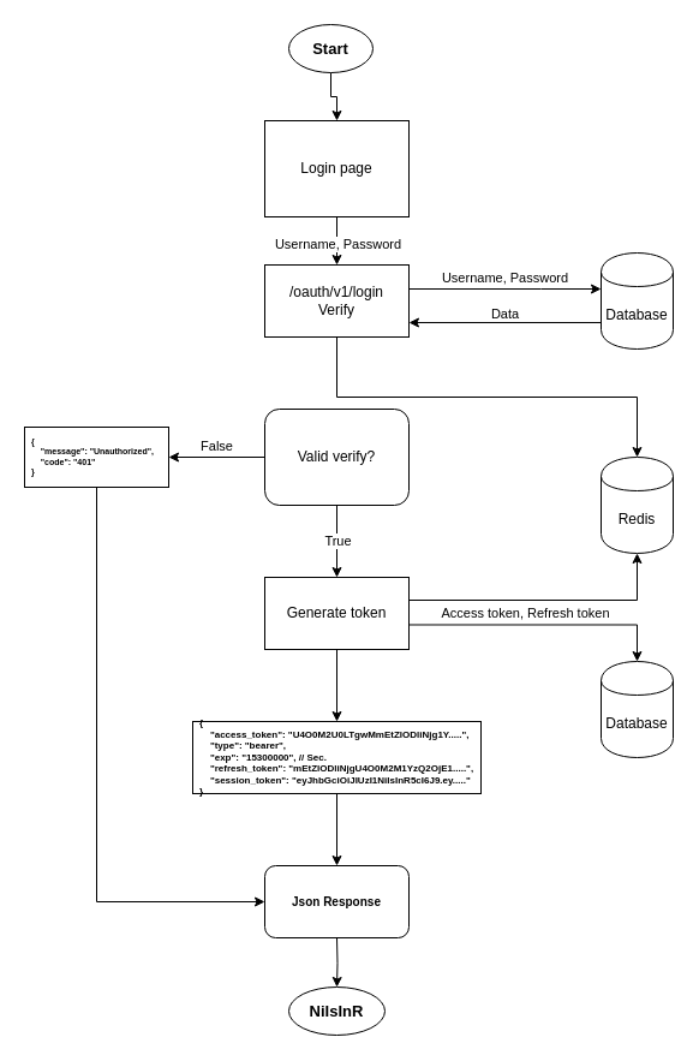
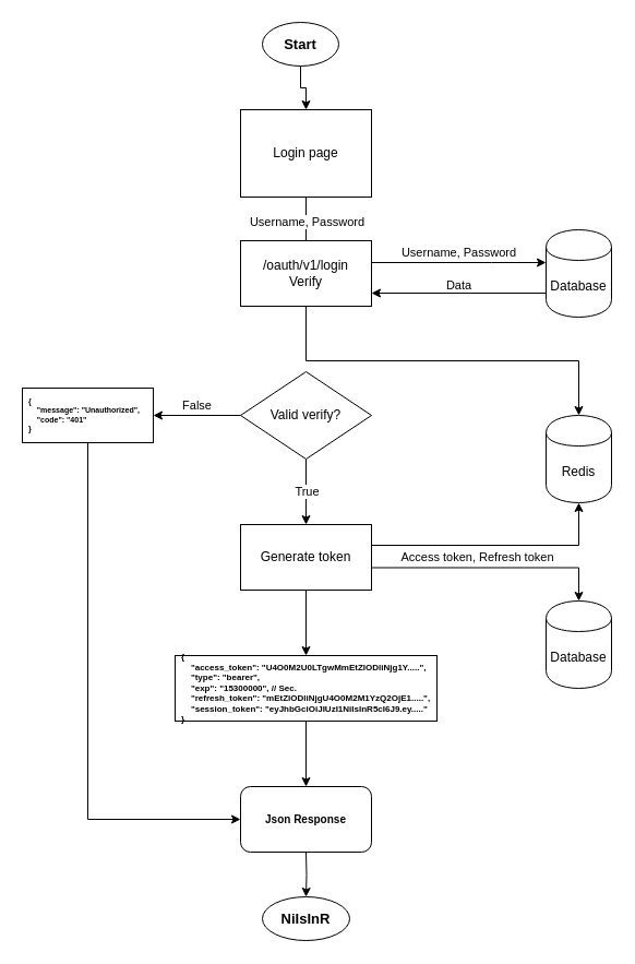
- <mxCell id="2" style="edgeStyle=orthogonalEdgeStyle;rounded=0;orthogonalLoop=1;jettySize=auto;html=1;exitX=0.5;exitY=1;exitDx=0;exitDy=0;entryX=0.5;entryY=0;entryDx=0;entryDy=0;" parent="1" source="4" target="8" edge="1"><mxGeometry relative="1" as="geometry" /></mxCell>
+ <mxCell id="2" style="edgeStyle=orthogonalEdgeStyle;rounded=0;orthogonalLoop=1;jettySize=auto;html=1;exitX=0.5;exitY=1;exitDx=0;exitDy=0;entryX=0.5;entryY=0;entryDx=0;entryDy=0;endArrow=none;" parent="1" source="4" target="8" edge="1"><mxGeometry relative="1" as="geometry" /></mxCell>
- <mxCell id="16" value="Valid verify?" style="whiteSpace=wrap;html=1;rounded=1;" parent="1" vertex="1"><mxGeometry x="220" y="340" width="120" height="80" as="geometry" /></mxCell>
+ <mxCell id="16" value="Valid verify?" style="rhombus;whiteSpace=wrap;html=1;" parent="1" vertex="1"><mxGeometry x="220" y="340" width="120" height="80" as="geometry" /></mxCell>
